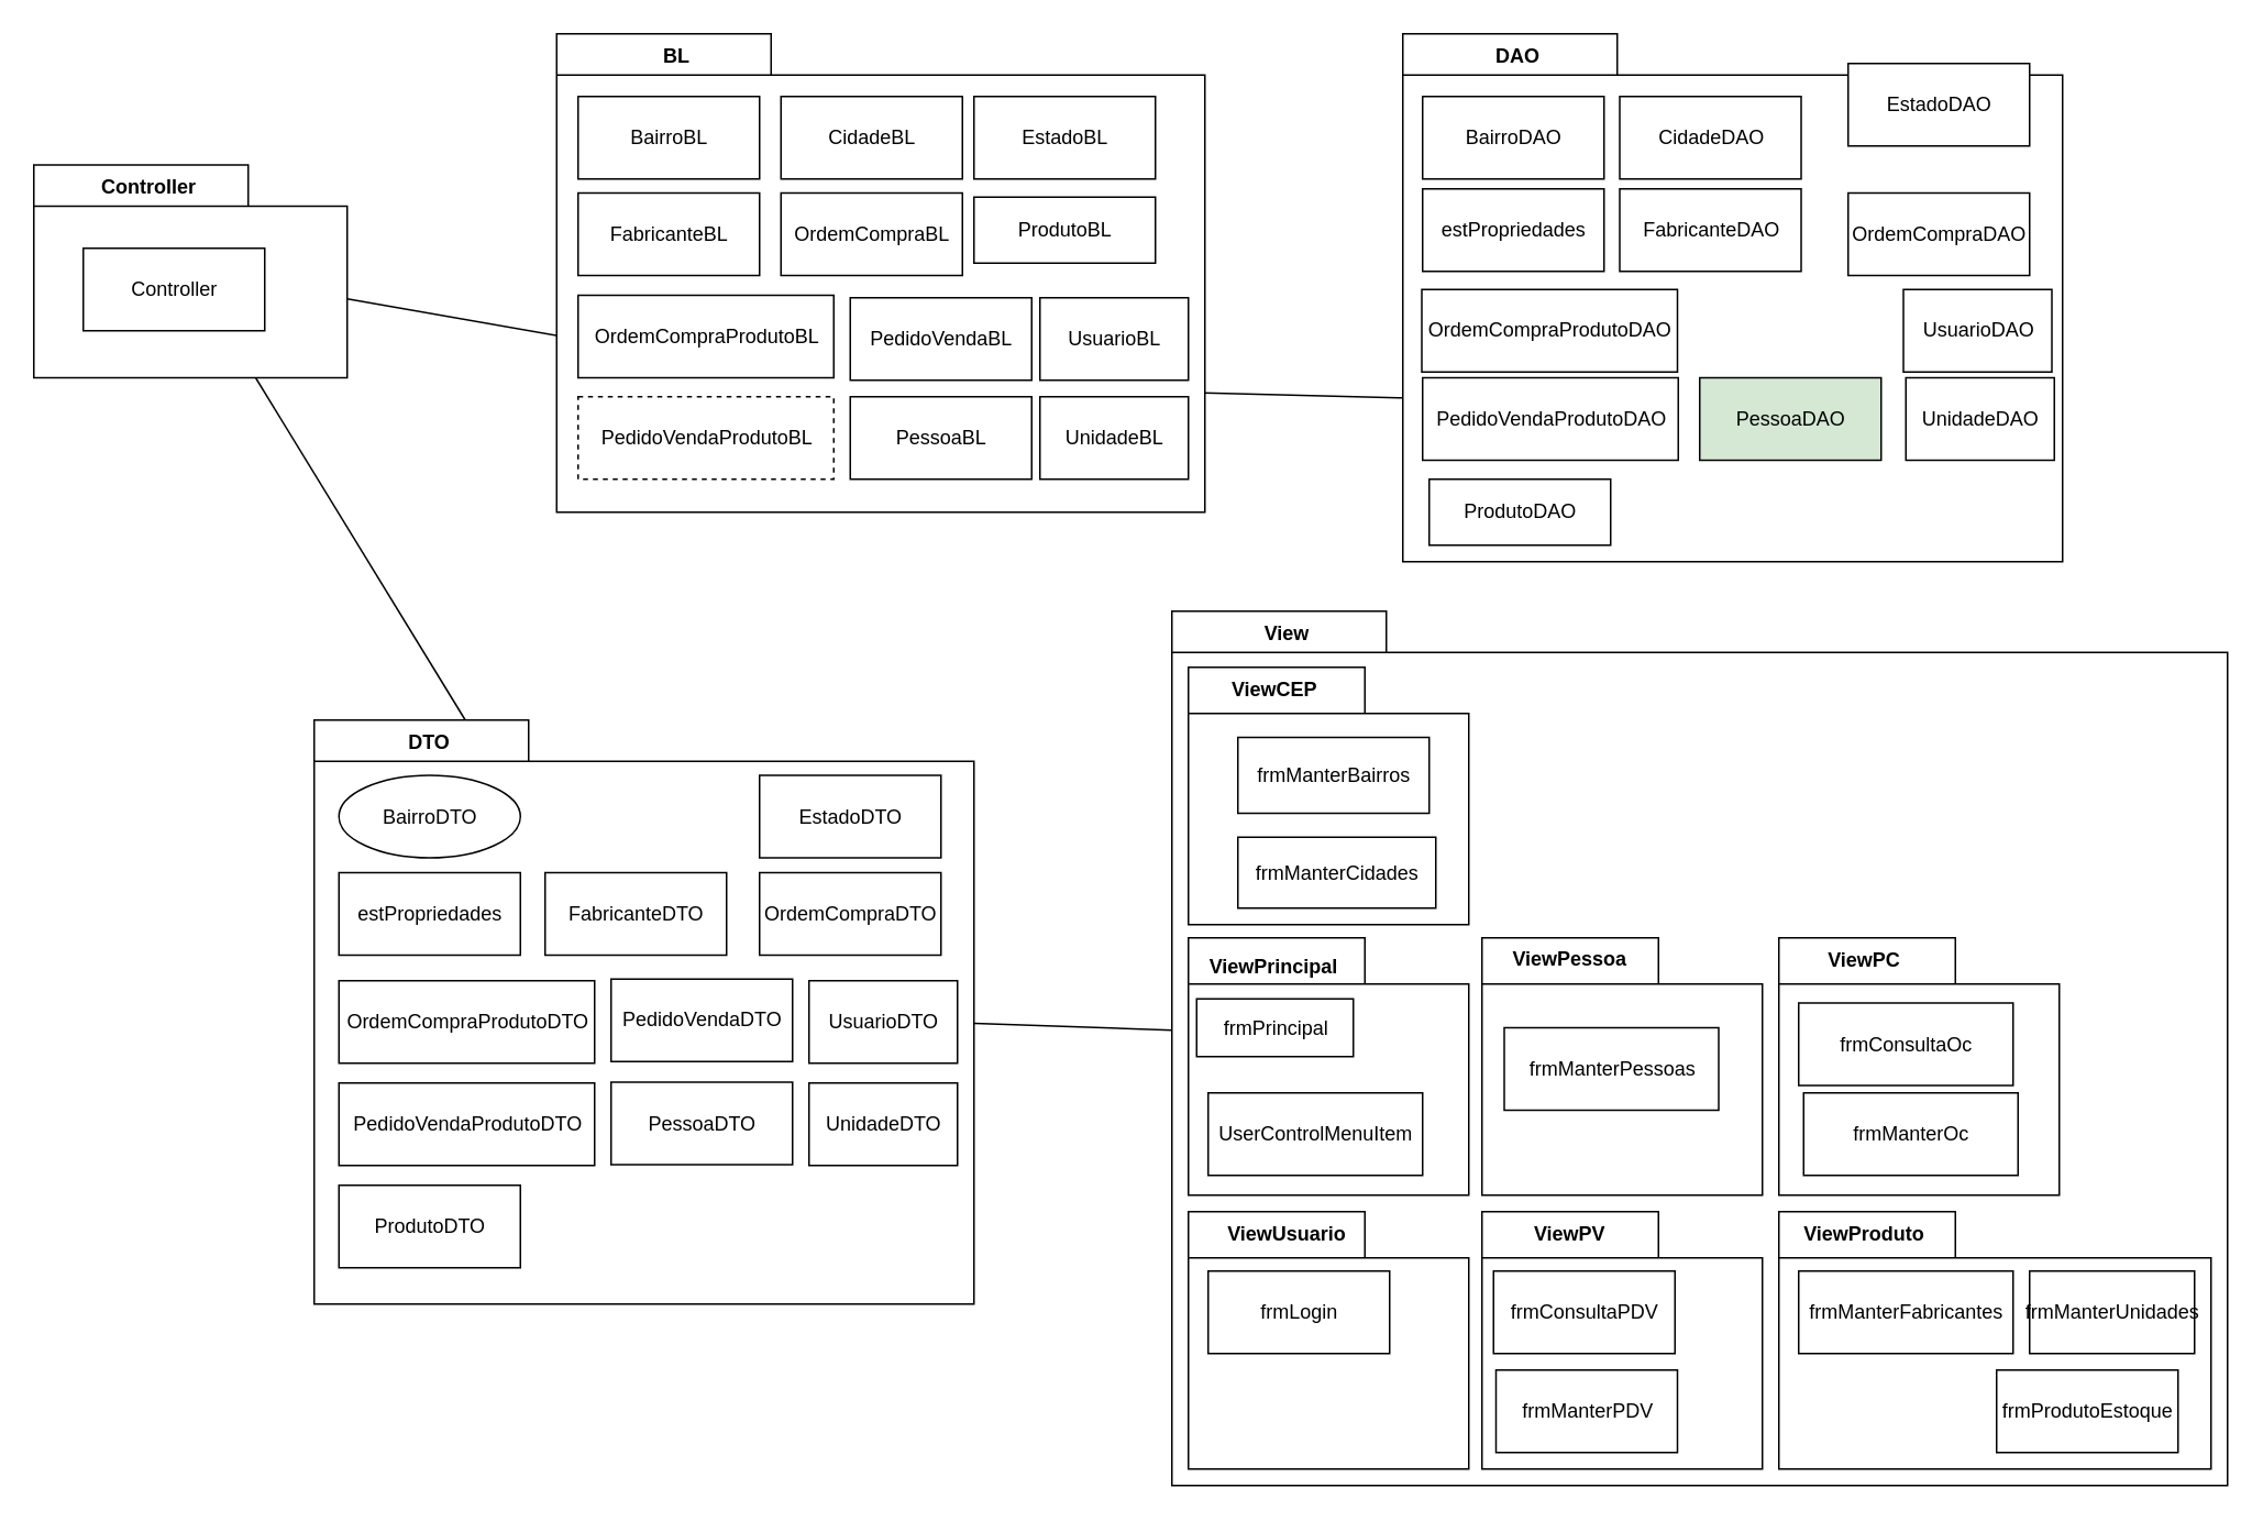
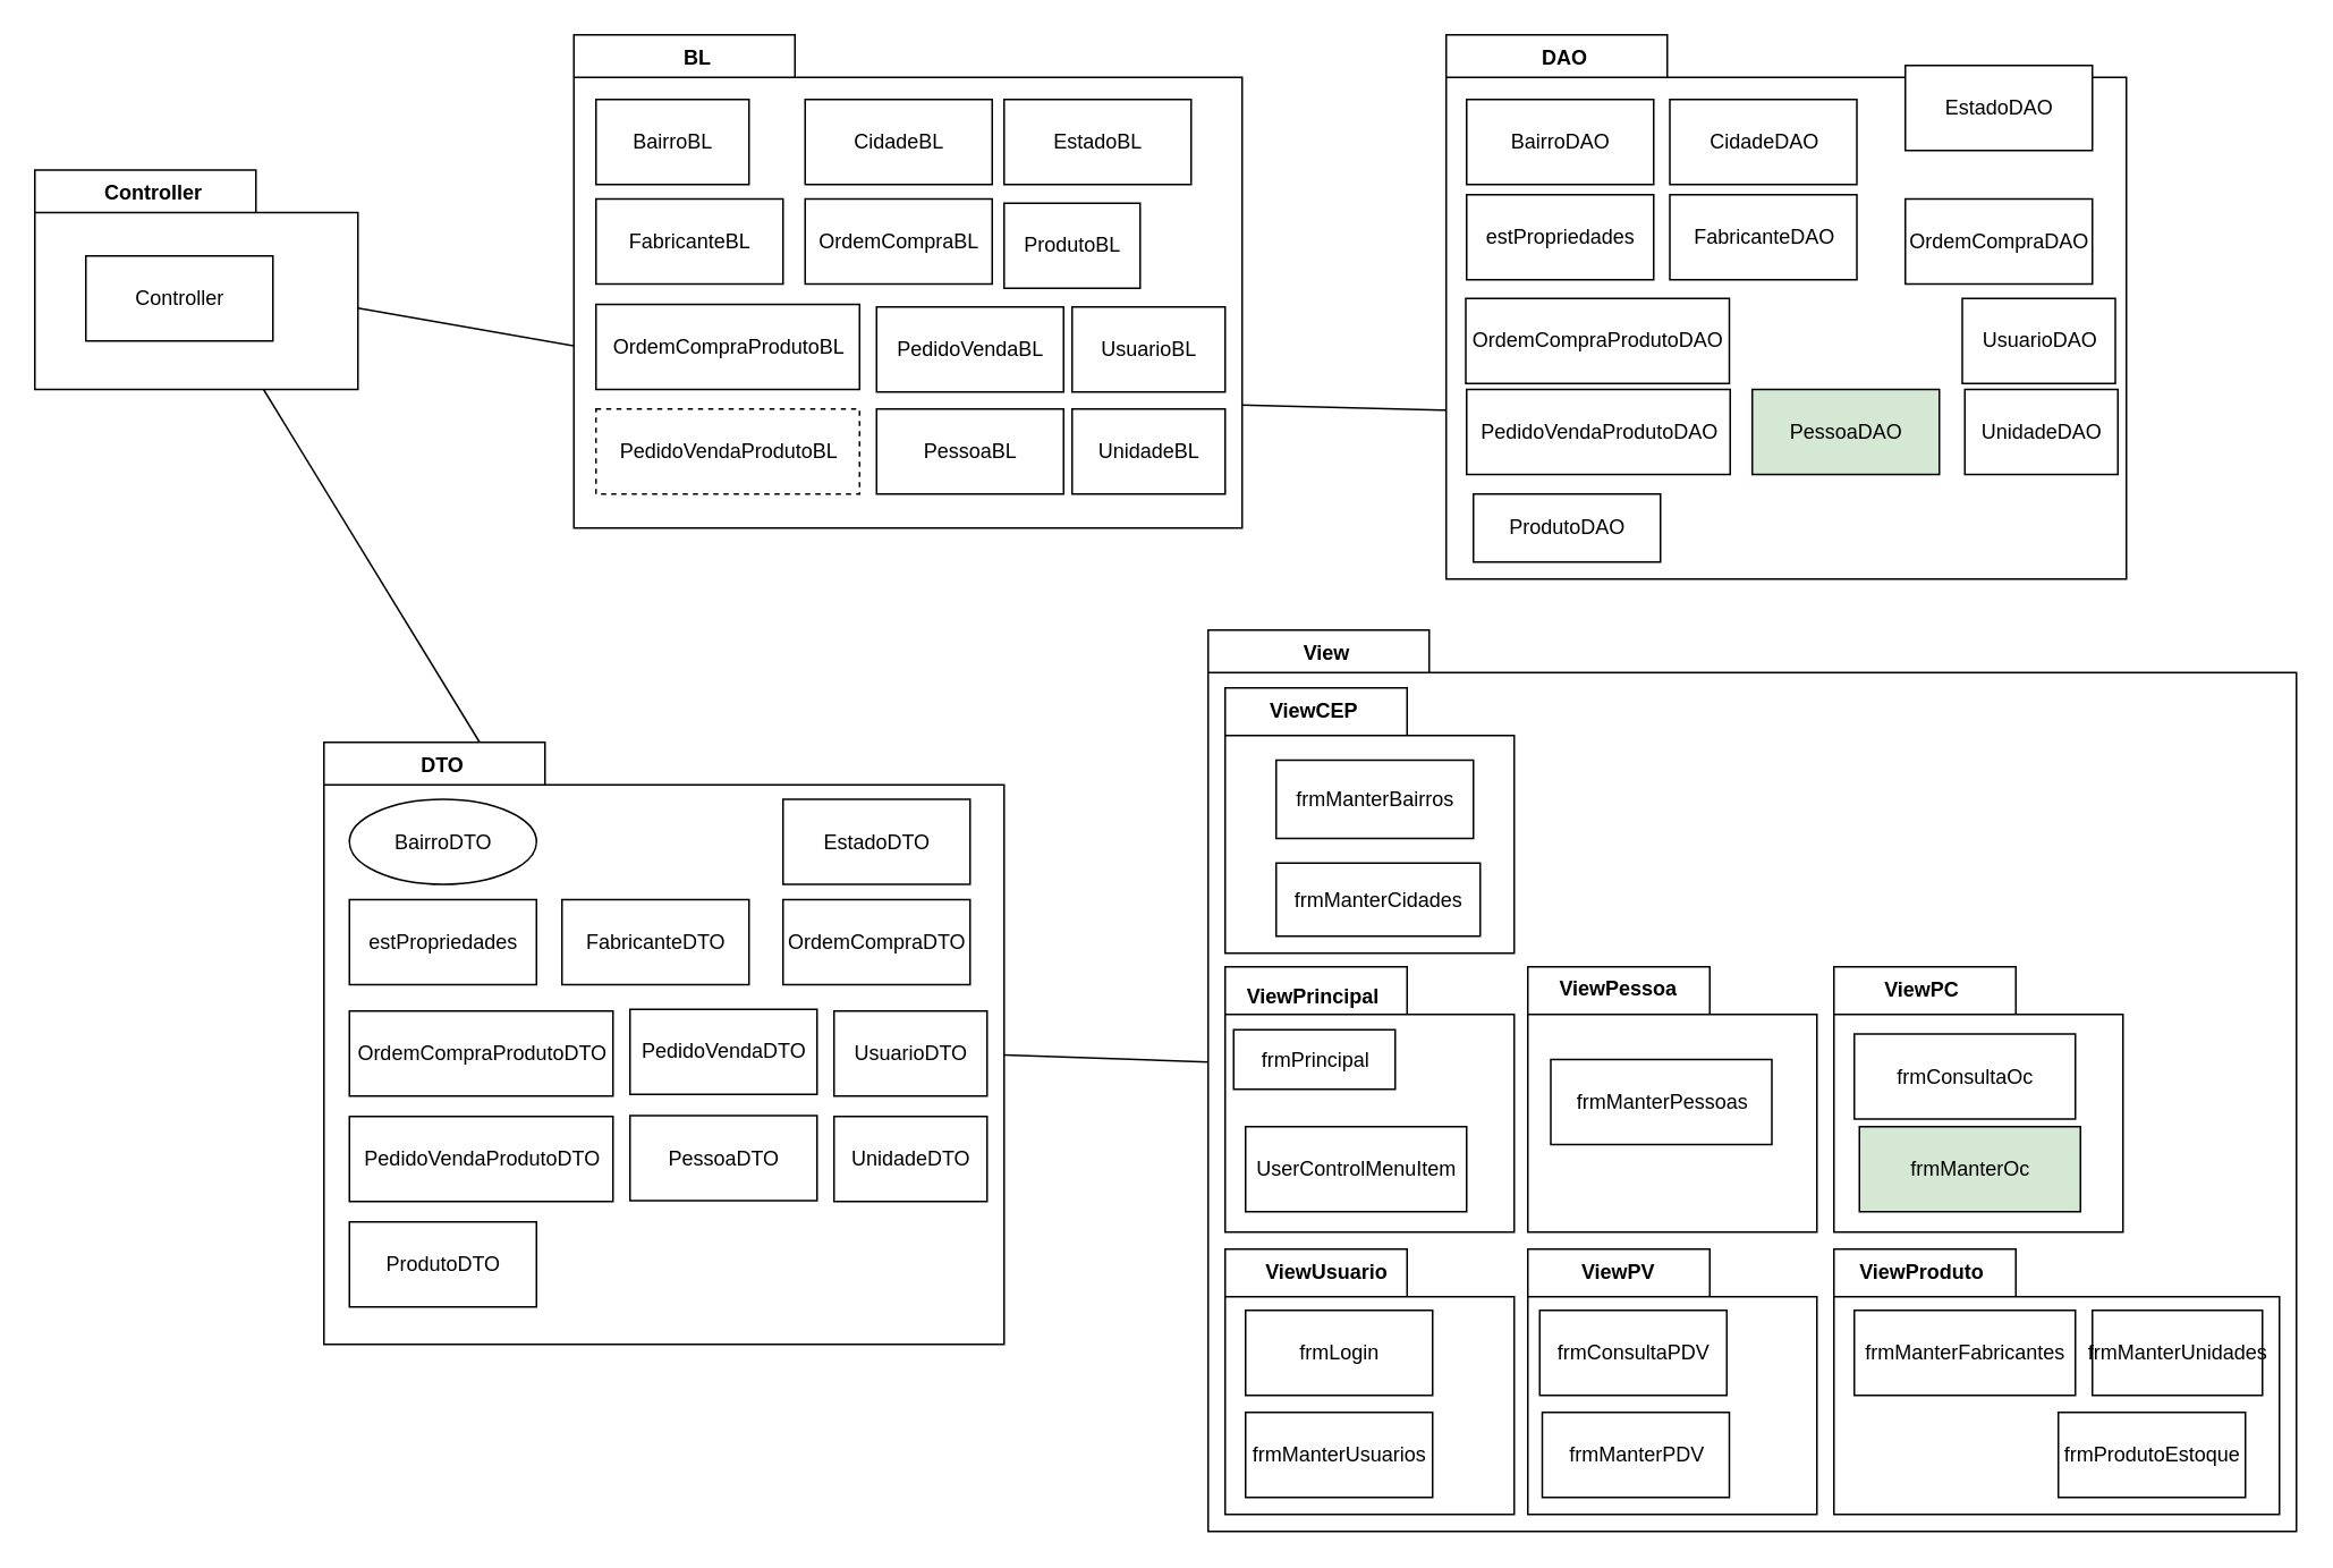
- <mxCell id="68" value="BairroBL" style="html=1;" vertex="1" parent="1"><mxGeometry x="350" y="58" width="110" height="50" as="geometry" /></mxCell>
+ <mxCell id="68" value="BairroBL" style="html=1;" vertex="1" parent="1"><mxGeometry x="350" y="58" width="90" height="50" as="geometry" /></mxCell>
- <mxCell id="79" value="ProdutoBL" style="html=1;" vertex="1" parent="1"><mxGeometry x="590" y="119" width="110" height="40" as="geometry" /></mxCell>
+ <mxCell id="79" value="ProdutoBL" style="html=1;" vertex="1" parent="1"><mxGeometry x="590" y="119" width="80" height="50" as="geometry" /></mxCell>
- <mxCell id="38" value="frmManterOc" style="html=1;" vertex="1" parent="1"><mxGeometry x="1093" y="662" width="130" height="50" as="geometry" /></mxCell>
+ <mxCell id="38" value="frmManterOc" style="html=1;fillColor=#d5e8d4;" vertex="1" parent="1"><mxGeometry x="1093" y="662" width="130" height="50" as="geometry" /></mxCell>
+ <mxCell id="19" value="frmManterUsuarios" style="html=1;" vertex="1" parent="1"><mxGeometry x="732" y="830" width="110" height="50" as="geometry" /></mxCell>
